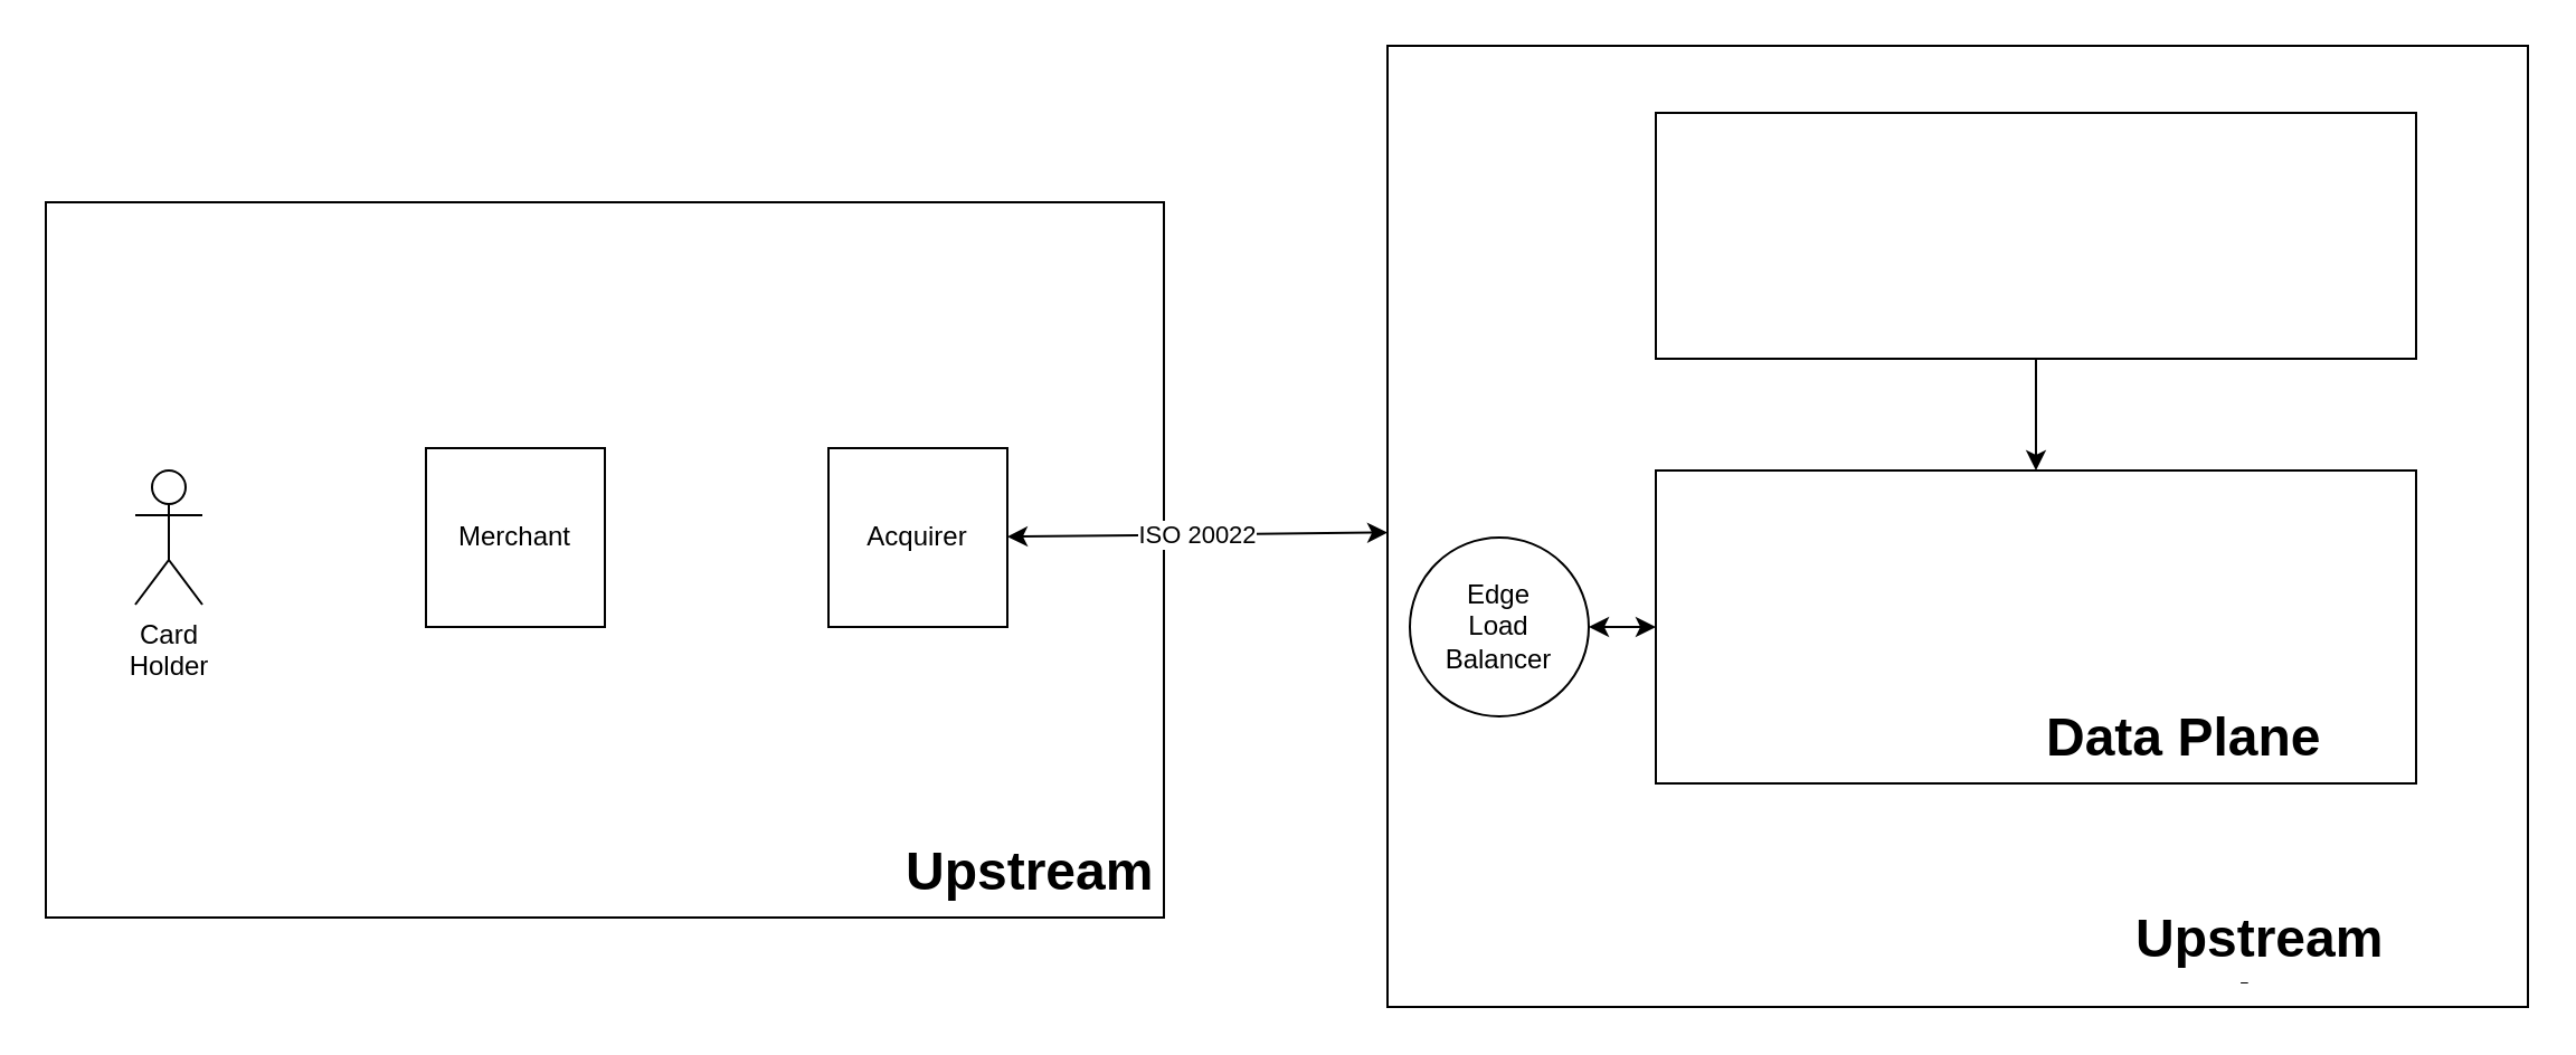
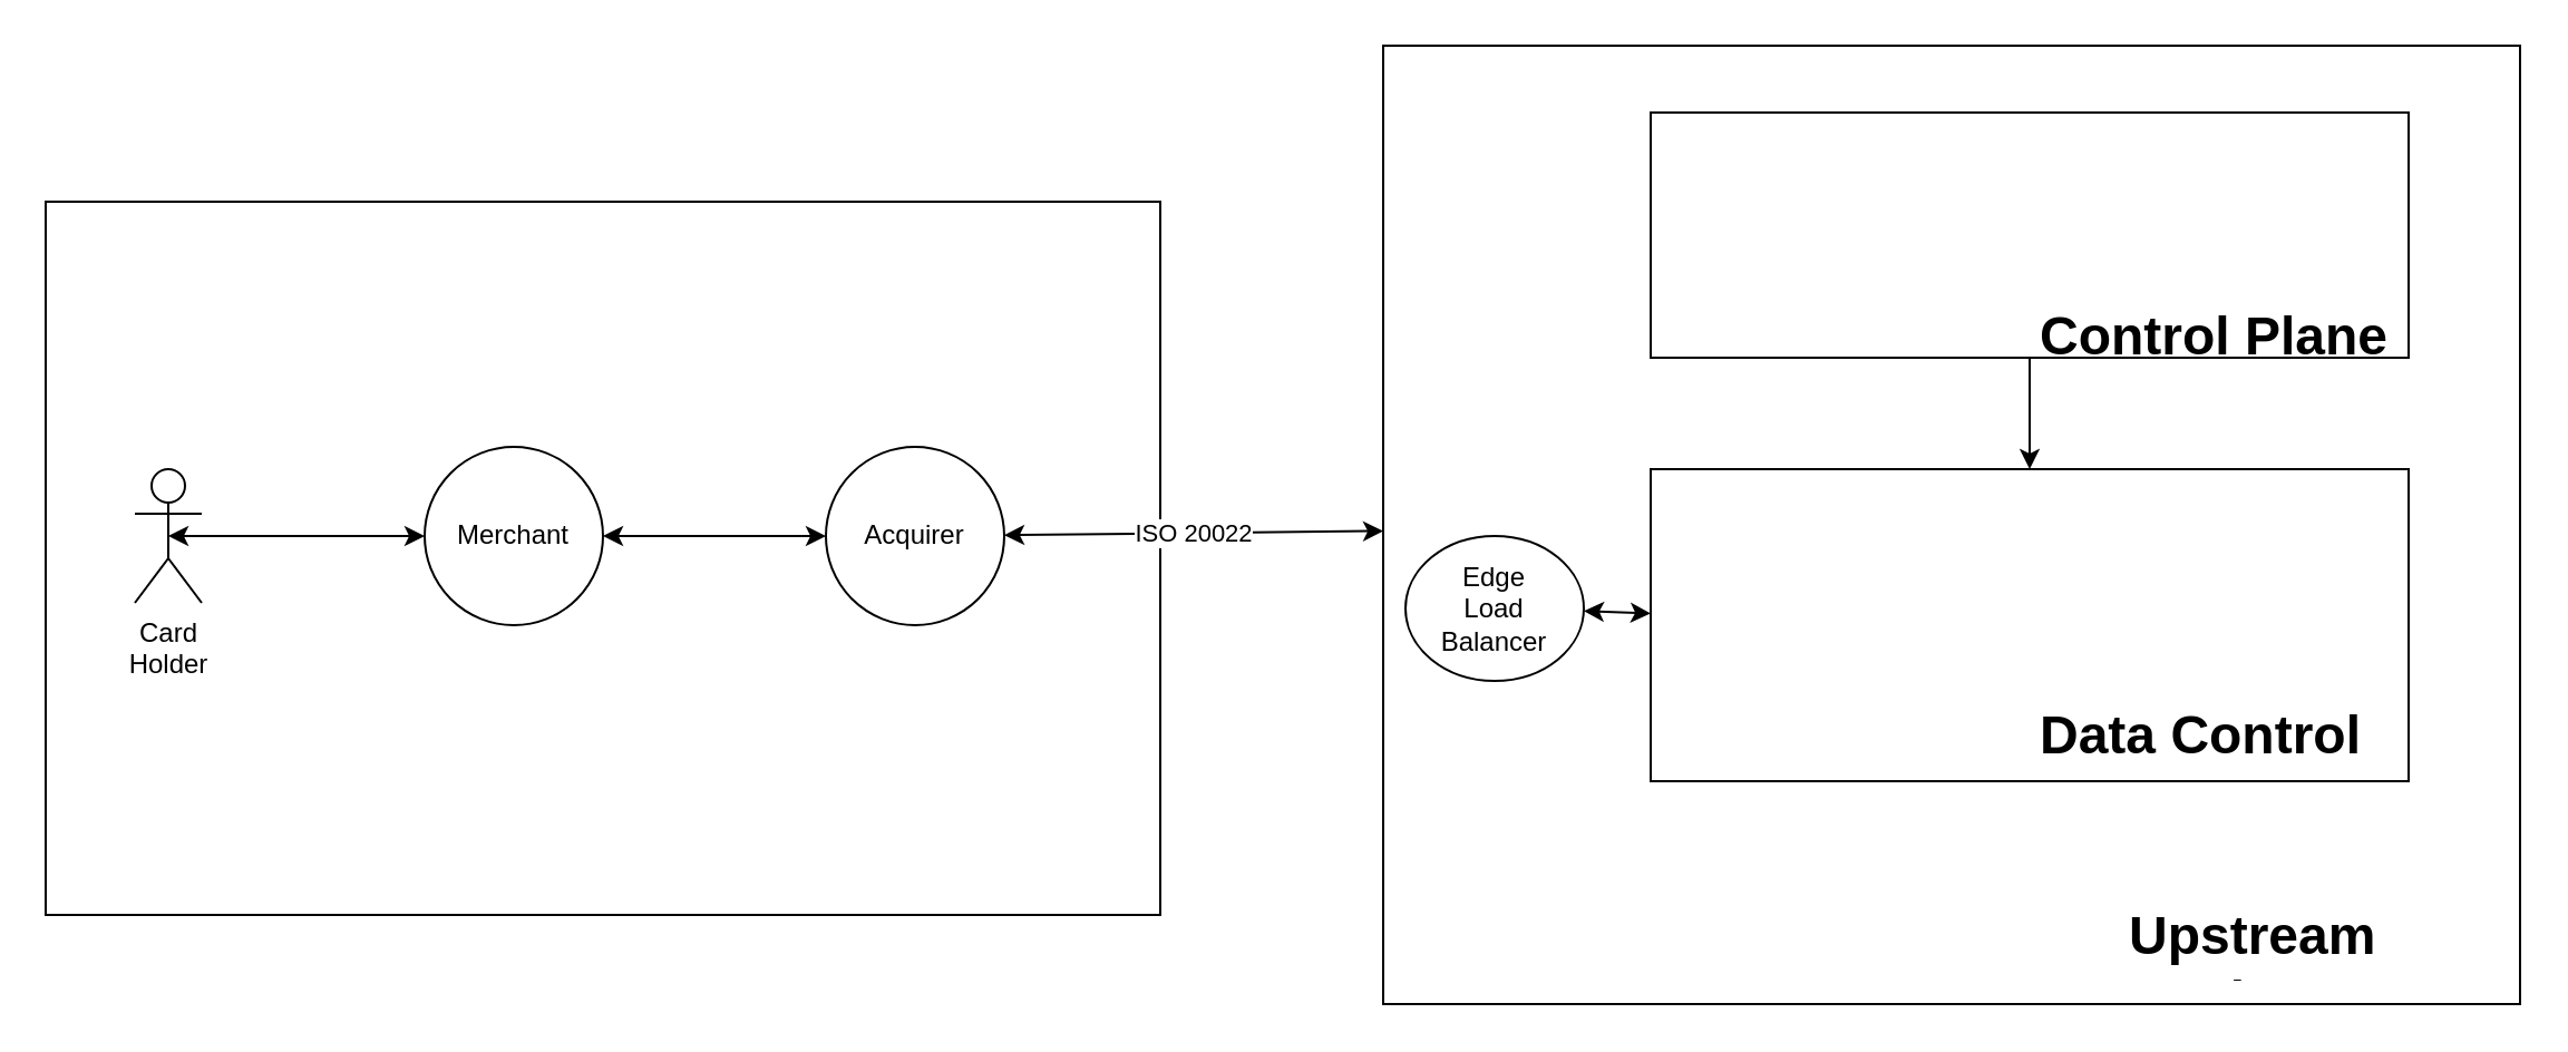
+ <mxCell id="19" value="&lt;h1&gt;Control Plane&lt;/h1&gt;" style="text;html=1;strokeColor=none;fillColor=none;spacing=5;spacingTop=-20;whiteSpace=wrap;overflow=hidden;rounded=0;" vertex="1" parent="17"><mxGeometry x="170" y="80.667" width="170" height="29.333" as="geometry" /></mxCell>
+ <mxCell id="5" value="" style="endArrow=classic;startArrow=classic;html=1;rounded=0;exitX=0.5;exitY=0.5;exitDx=0;exitDy=0;exitPerimeter=0;" edge="1" parent="1" source="3" target="4"><mxGeometry width="50" height="50" relative="1" as="geometry"><mxPoint x="430" y="360" as="sourcePoint" /><mxPoint x="480" y="310" as="targetPoint" /></mxGeometry></mxCell>
- <mxCell id="4" value="Merchant" style="whiteSpace=wrap;html=1;aspect=fixed;rounded=0;" vertex="1" parent="1"><mxGeometry x="190" y="200" width="80" height="80" as="geometry" /></mxCell>
+ <mxCell id="4" value="Merchant" style="ellipse;whiteSpace=wrap;html=1;aspect=fixed;" vertex="1" parent="1"><mxGeometry x="190" y="200" width="80" height="80" as="geometry" /></mxCell>
+ <mxCell id="7" value="" style="endArrow=classic;startArrow=classic;html=1;rounded=0;" edge="1" parent="1" source="4" target="6"><mxGeometry width="50" height="50" relative="1" as="geometry"><mxPoint x="430" y="360" as="sourcePoint" /><mxPoint x="480" y="310" as="targetPoint" /></mxGeometry></mxCell>
- <mxCell id="6" value="Acquirer" style="whiteSpace=wrap;html=1;aspect=fixed;rounded=0;" vertex="1" parent="1"><mxGeometry x="370" y="200" width="80" height="80" as="geometry" /></mxCell>
+ <mxCell id="6" value="Acquirer" style="ellipse;whiteSpace=wrap;html=1;aspect=fixed;" vertex="1" parent="1"><mxGeometry x="370" y="200" width="80" height="80" as="geometry" /></mxCell>
- <mxCell id="12" value="Edge&lt;br&gt;Load &lt;br&gt;Balancer" style="ellipse;whiteSpace=wrap;html=1;aspect=fixed;" vertex="1" parent="1"><mxGeometry x="630" y="240" width="80" height="80" as="geometry" /></mxCell>
+ <mxCell id="12" value="Edge&lt;br&gt;Load &lt;br&gt;Balancer" style="ellipse;whiteSpace=wrap;html=1;aspect=fixed;" vertex="1" parent="1"><mxGeometry x="630" y="240" width="80" height="65" as="geometry" /></mxCell>
- <mxCell id="16" value="&lt;h1&gt;Data Plane&lt;/h1&gt;" style="text;html=1;strokeColor=none;fillColor=none;spacing=5;spacingTop=-20;whiteSpace=wrap;overflow=hidden;rounded=0;" vertex="1" parent="14"><mxGeometry x="170" y="100" width="170" height="40" as="geometry" /></mxCell>
+ <mxCell id="16" value="&lt;h1&gt;Data Control&lt;/h1&gt;" style="text;html=1;strokeColor=none;fillColor=none;spacing=5;spacingTop=-20;whiteSpace=wrap;overflow=hidden;rounded=0;" vertex="1" parent="14"><mxGeometry x="170" y="100" width="170" height="40" as="geometry" /></mxCell>
- <mxCell id="9" value="&lt;h1&gt;Upstream&lt;/h1&gt;" style="text;html=1;strokeColor=none;fillColor=none;spacing=5;spacingTop=-20;whiteSpace=wrap;overflow=hidden;rounded=0;" vertex="1" parent="1"><mxGeometry x="400" y="370" width="120" height="40" as="geometry" /></mxCell>
